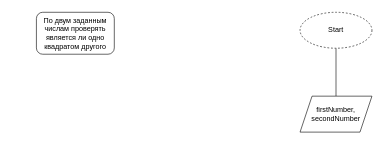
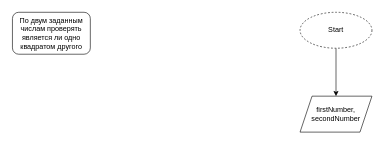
- <mxCell id="2" value="По двум заданным числам проверять является ли одно квадратом другого" style="rounded=1;whiteSpace=wrap;html=1;" vertex="1" parent="1"><mxGeometry x="60" y="20" width="130" height="70" as="geometry" /></mxCell>
+ <mxCell id="2" value="По двум заданным числам проверять является ли одно квадратом другого" style="rounded=1;whiteSpace=wrap;html=1;" vertex="1" parent="1"><mxGeometry x="20" y="20" width="130" height="70" as="geometry" /></mxCell>
- <mxCell id="3" value="" style="edgeStyle=none;html=1;endArrow=none;" edge="1" parent="1" source="4" target="5"><mxGeometry relative="1" as="geometry" /></mxCell>
+ <mxCell id="3" value="" style="edgeStyle=none;html=1;" edge="1" parent="1" source="4" target="5"><mxGeometry relative="1" as="geometry" /></mxCell>
